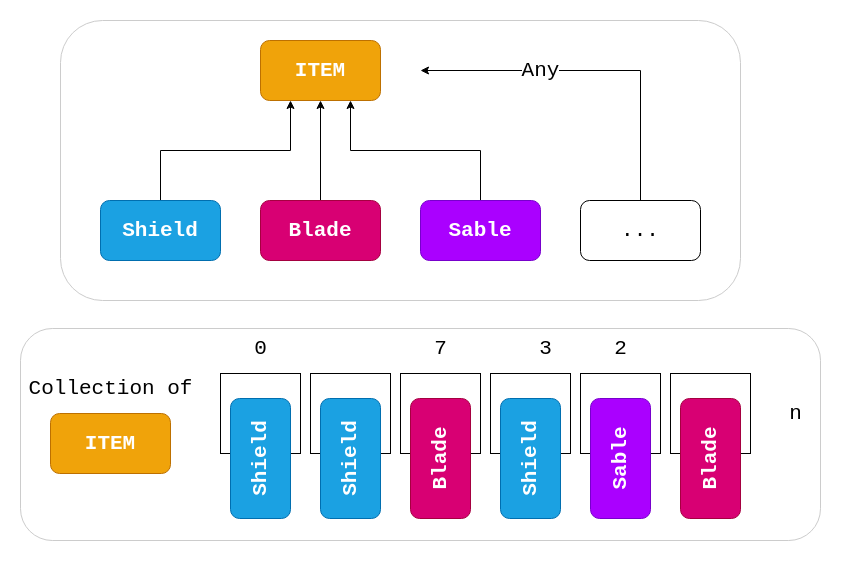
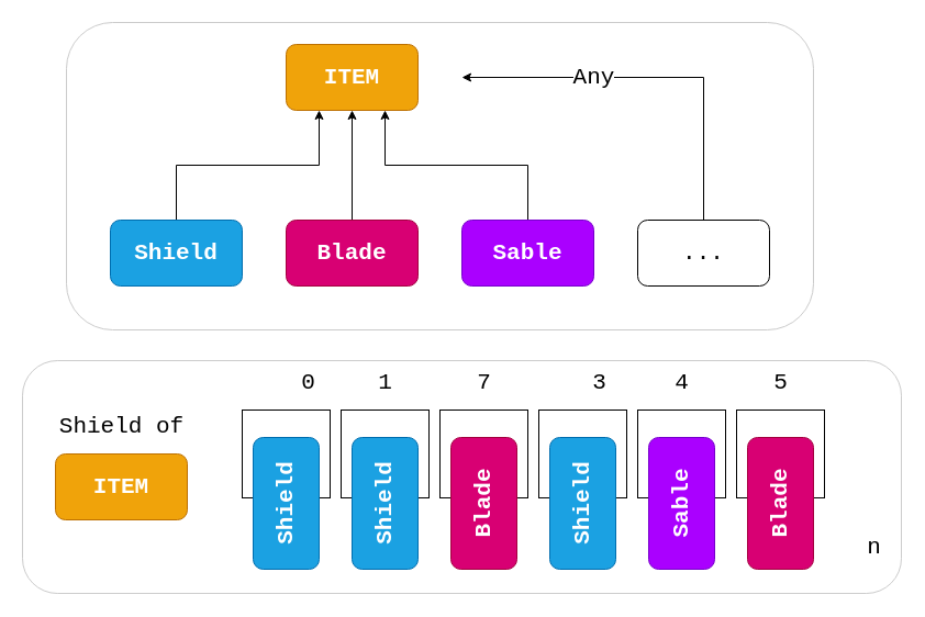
- <mxCell id="20" value="0" style="text;html=1;align=center;verticalAlign=middle;resizable=0;points=[];autosize=1;fontSize=21;fontFamily=Courier New;" vertex="1" parent="1"><mxGeometry x="245" y="333" width="30" height="30" as="geometry" /></mxCell>
+ <mxCell id="20" value="0" style="text;html=1;align=center;verticalAlign=middle;resizable=0;points=[];autosize=1;fontSize=21;fontFamily=Courier New;" vertex="1" parent="1"><mxGeometry x="265" y="333" width="30" height="30" as="geometry" /></mxCell>
+ <mxCell id="21" value="1" style="text;html=1;align=center;verticalAlign=middle;resizable=0;points=[];autosize=1;fontSize=21;fontFamily=Courier New;" vertex="1" parent="1"><mxGeometry x="335" y="333" width="30" height="30" as="geometry" /></mxCell>
- <mxCell id="24" value="2" style="text;html=1;align=center;verticalAlign=middle;resizable=0;points=[];autosize=1;fontSize=21;fontFamily=Courier New;" vertex="1" parent="1"><mxGeometry x="605" y="333" width="30" height="30" as="geometry" /></mxCell>
+ <mxCell id="24" value="4" style="text;html=1;align=center;verticalAlign=middle;resizable=0;points=[];autosize=1;fontSize=21;fontFamily=Courier New;" vertex="1" parent="1"><mxGeometry x="605" y="333" width="30" height="30" as="geometry" /></mxCell>
+ <mxCell id="25" value="5" style="text;html=1;align=center;verticalAlign=middle;resizable=0;points=[];autosize=1;fontSize=21;fontFamily=Courier New;" vertex="1" parent="1"><mxGeometry x="695" y="333" width="30" height="30" as="geometry" /></mxCell>
- <mxCell id="33" value="Collection of" style="text;html=1;align=center;verticalAlign=middle;resizable=0;points=[];autosize=1;fontSize=21;fontFamily=Courier New;" vertex="1" parent="1"><mxGeometry x="20" y="373" width="180" height="30" as="geometry" /></mxCell>
+ <mxCell id="33" value="Shield of" style="text;html=1;align=center;verticalAlign=middle;resizable=0;points=[];autosize=1;fontSize=21;fontFamily=Courier New;" vertex="1" parent="1"><mxGeometry x="20" y="373" width="180" height="30" as="geometry" /></mxCell>
- <mxCell id="26" value="n" style="text;html=1;align=center;verticalAlign=middle;resizable=0;points=[];autosize=1;fontSize=21;fontFamily=Courier New;" vertex="1" parent="1"><mxGeometry x="780" y="398" width="30" height="30" as="geometry" /></mxCell>
+ <mxCell id="26" value="n" style="text;html=1;align=center;verticalAlign=middle;resizable=0;points=[];autosize=1;fontSize=21;fontFamily=Courier New;" vertex="1" parent="1"><mxGeometry x="780" y="483" width="30" height="30" as="geometry" /></mxCell>
